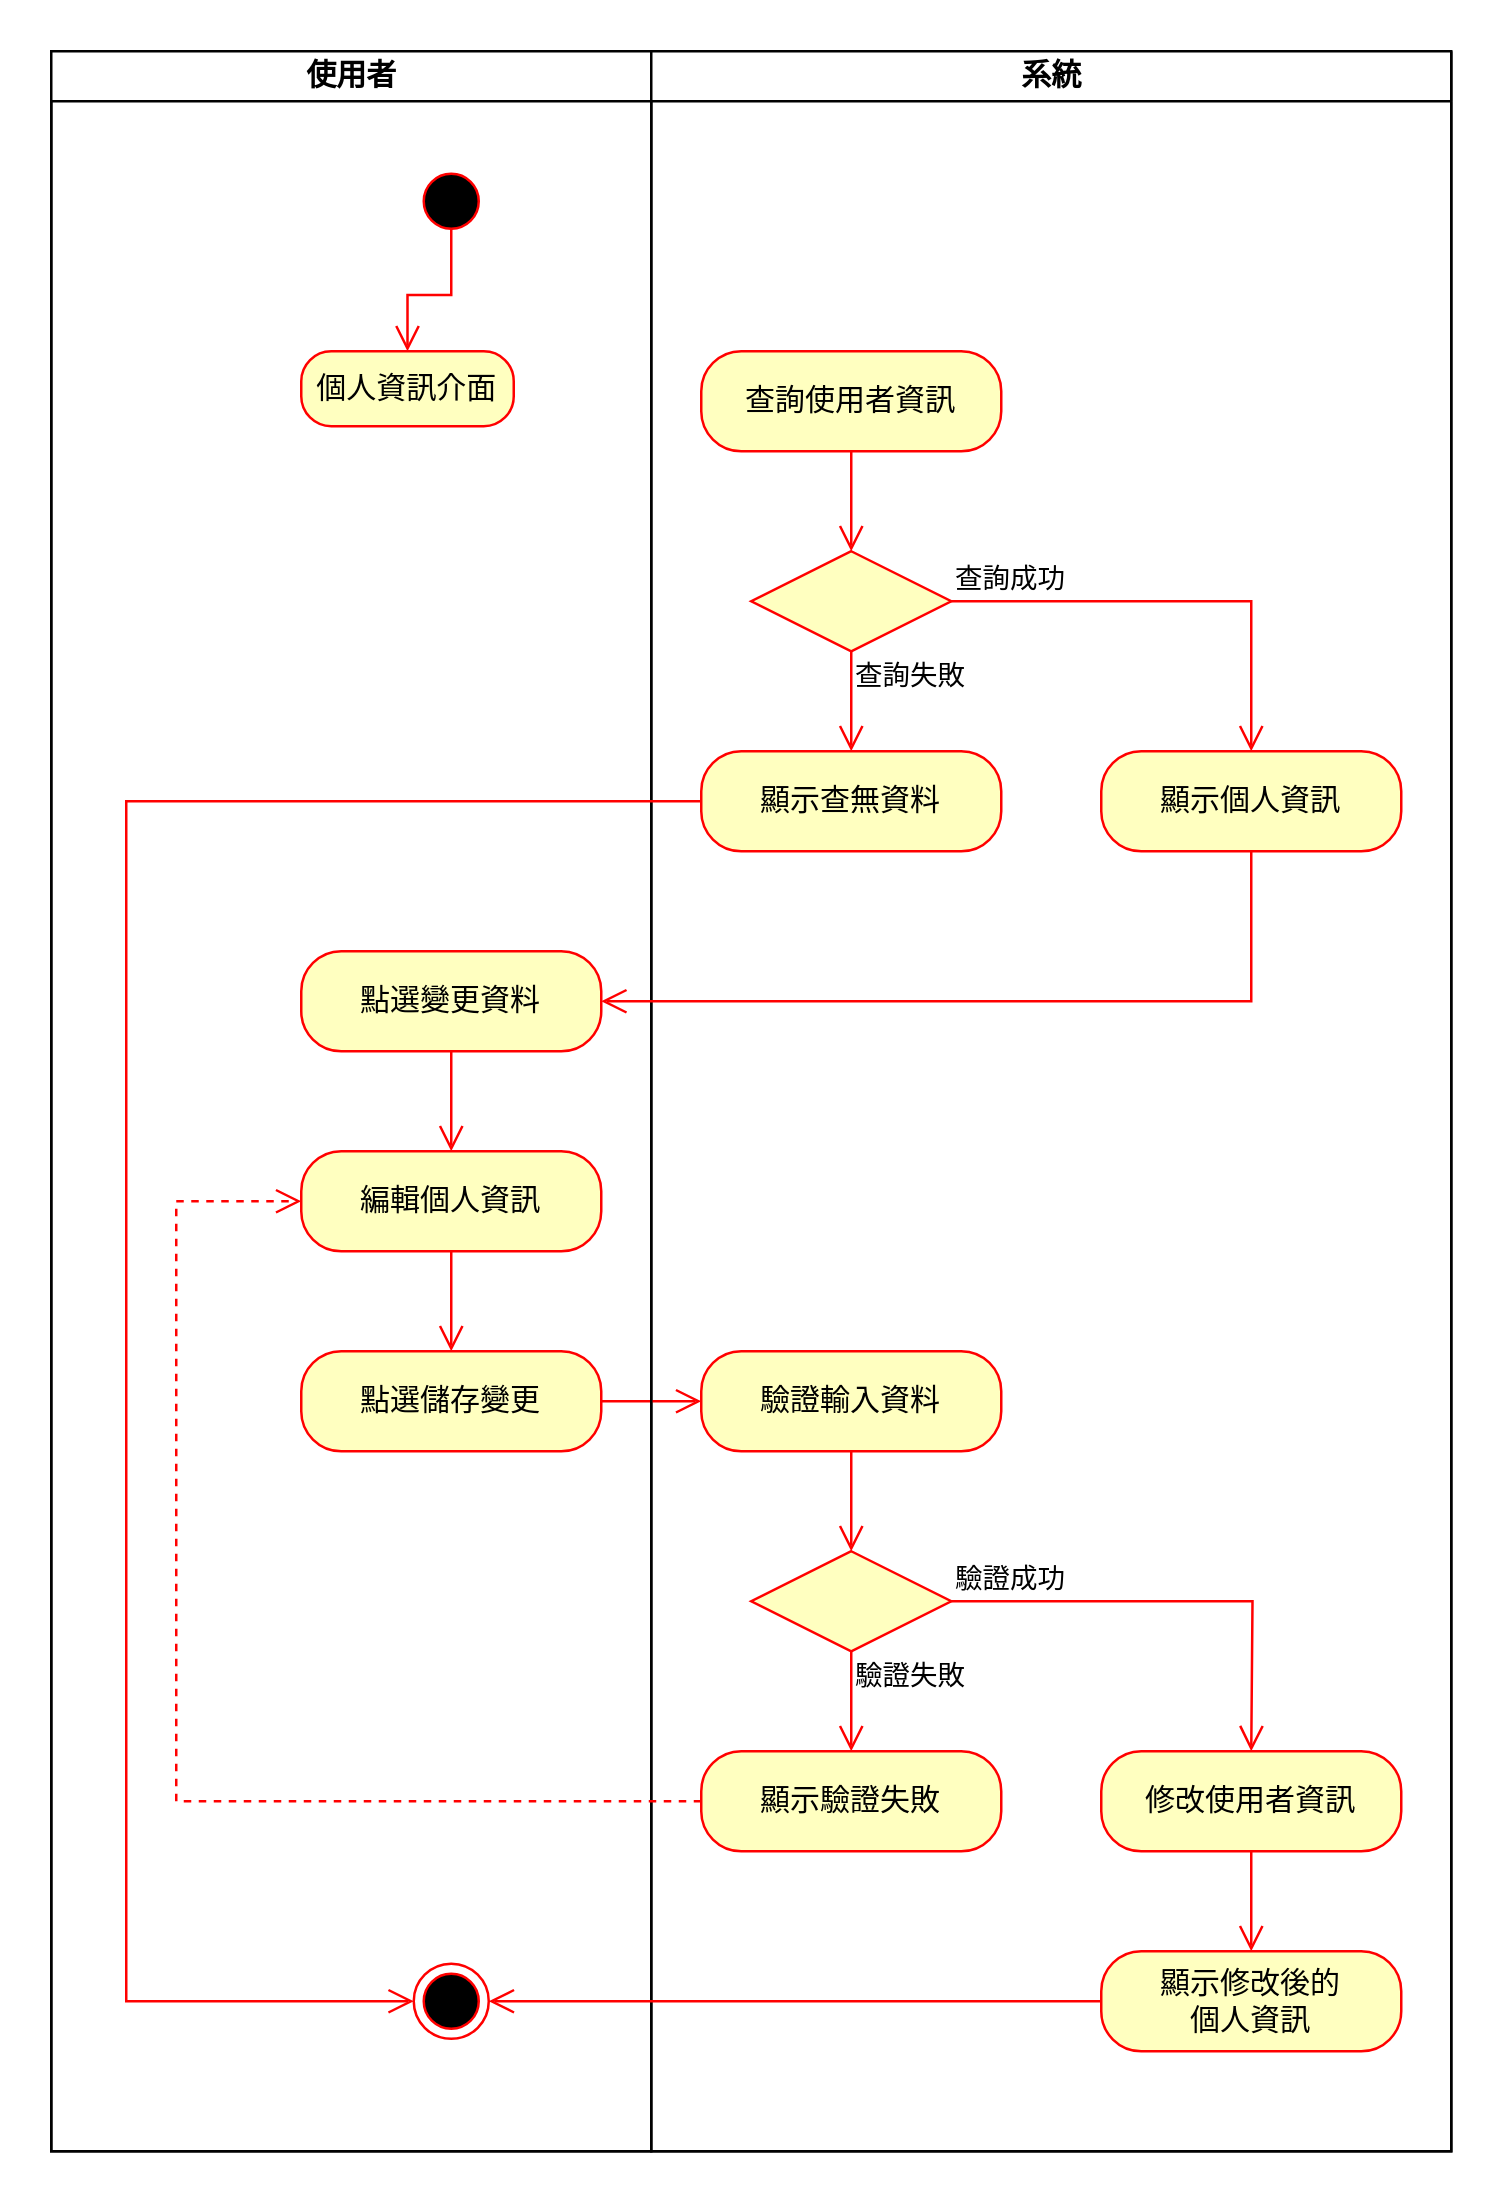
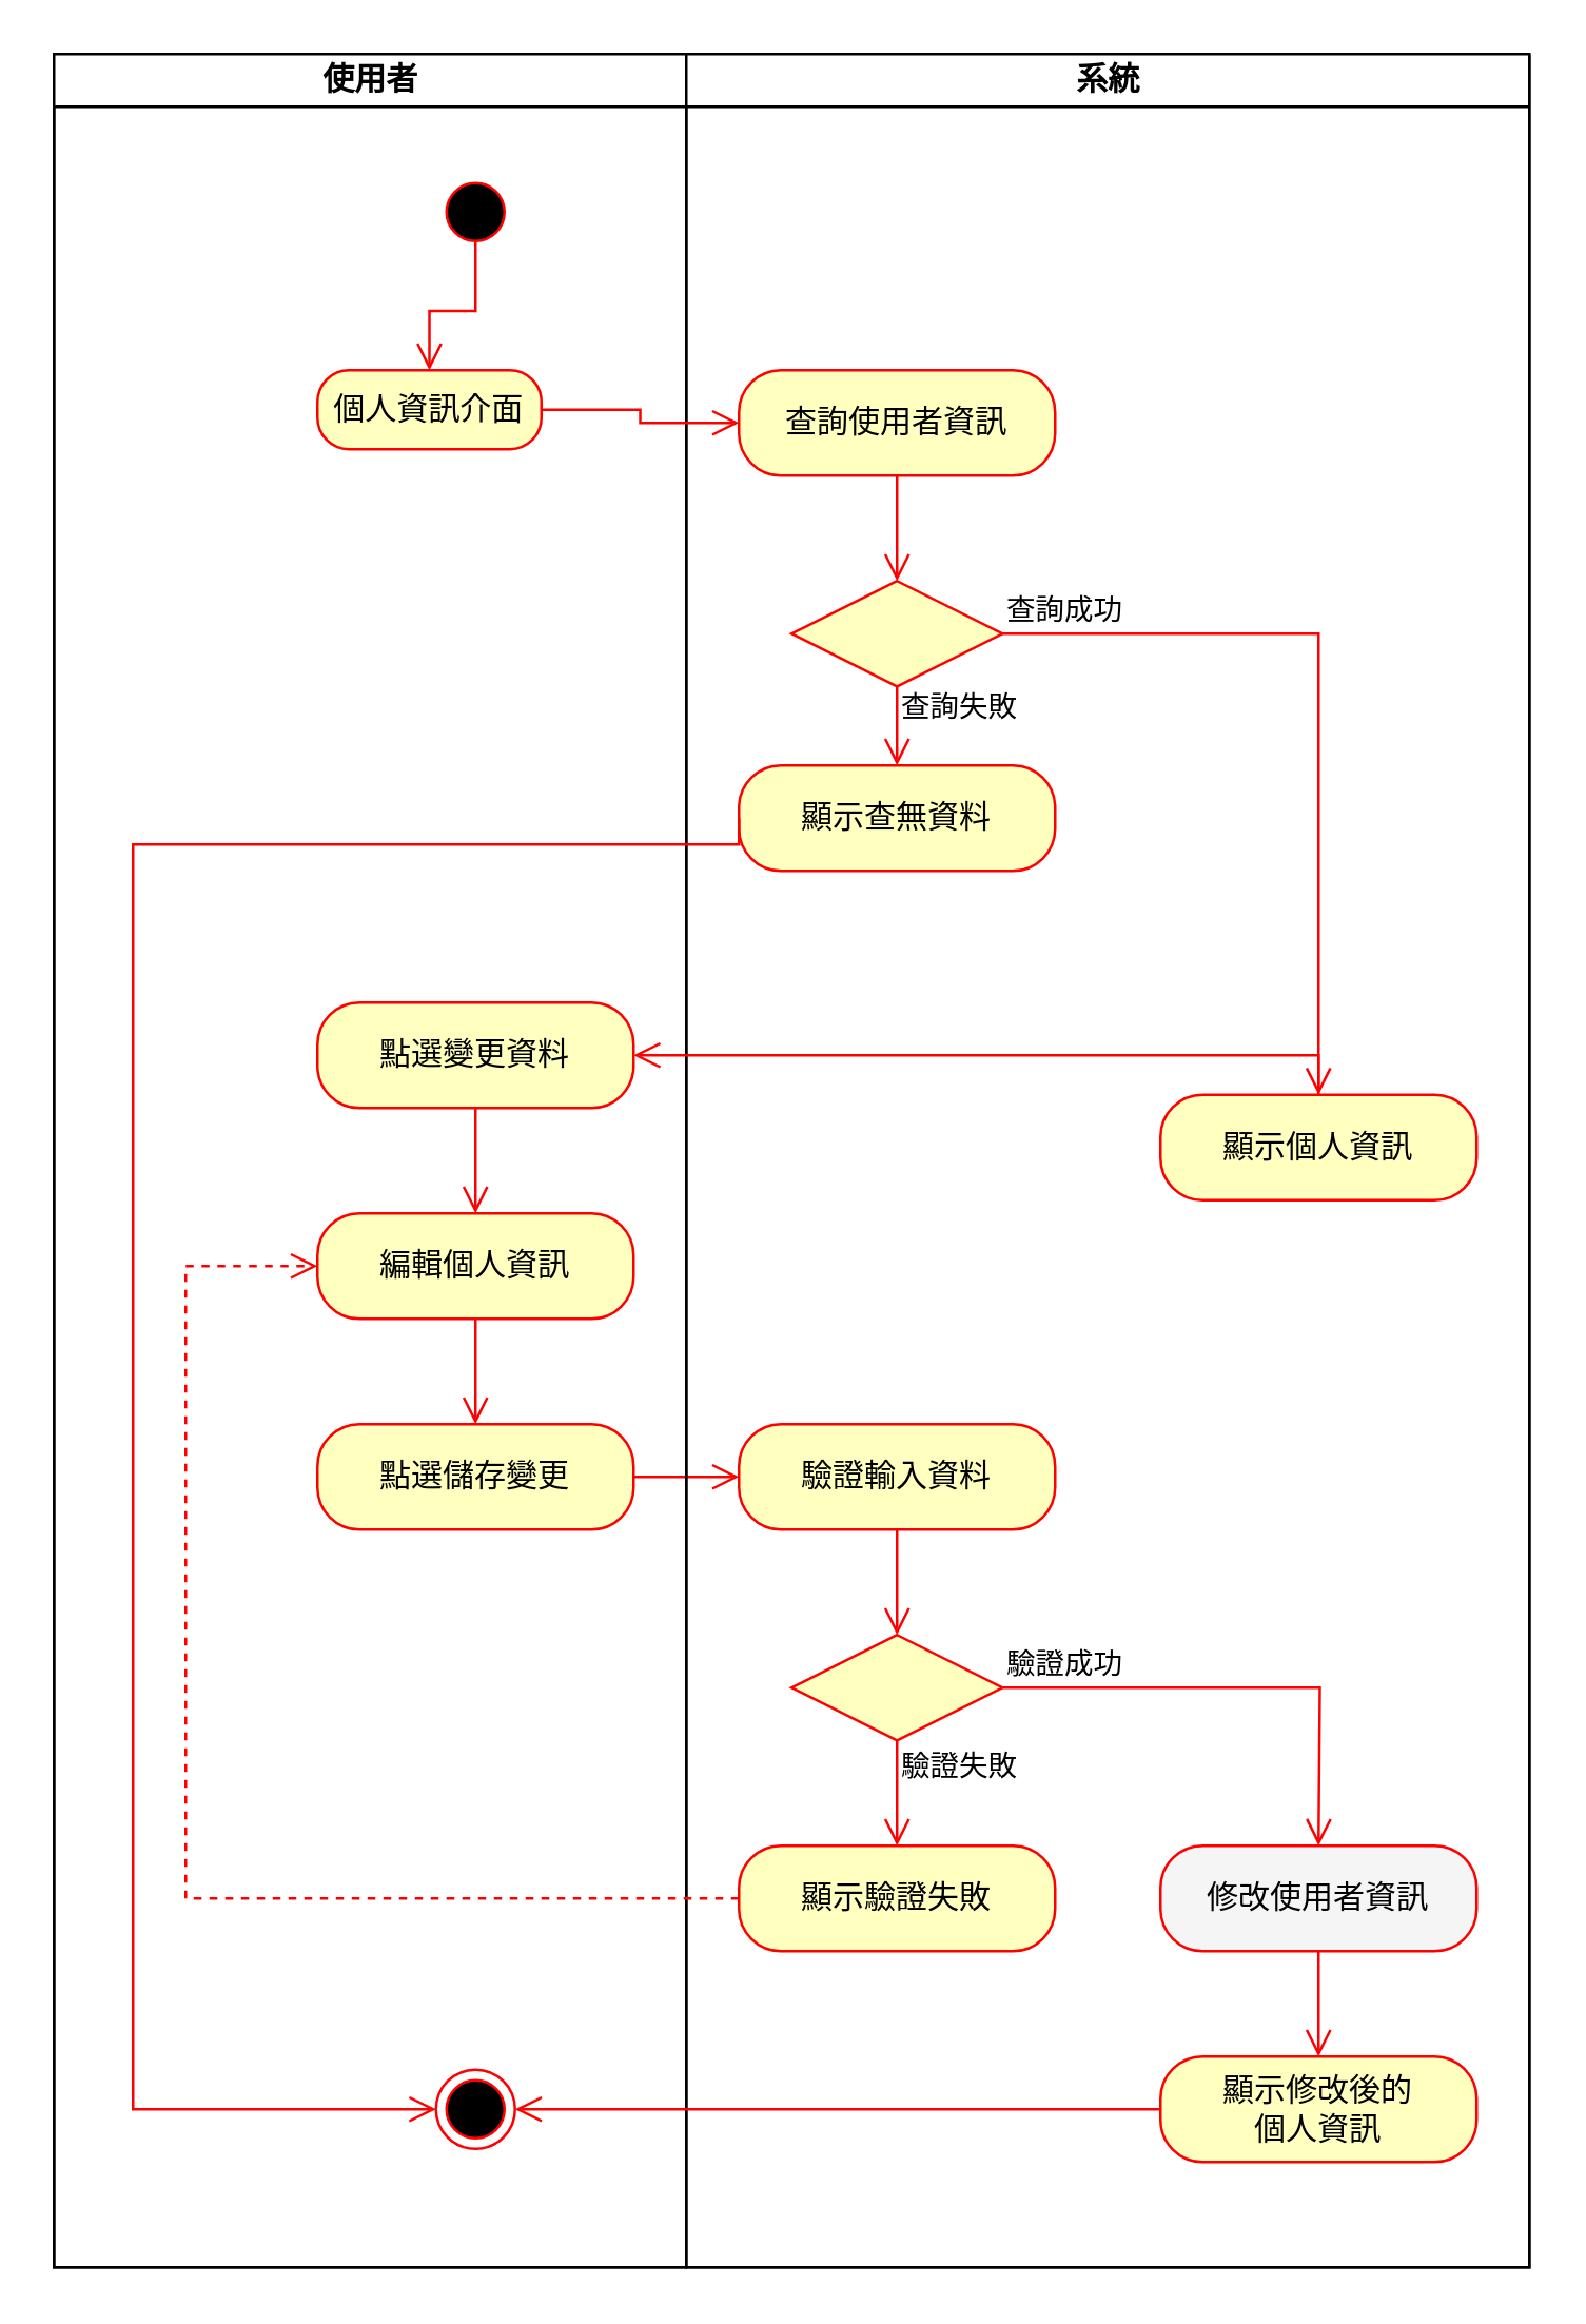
+ <mxCell id="32" value="" style="edgeStyle=orthogonalEdgeStyle;html=1;verticalAlign=bottom;endArrow=open;endSize=8;strokeColor=#ff0000;rounded=0;exitX=1;exitY=0.5;exitDx=0;exitDy=0;entryX=0;entryY=0.5;entryDx=0;entryDy=0;" parent="2" source="7" target="15" edge="1"><mxGeometry relative="1" as="geometry"><mxPoint x="160.0" y="200" as="targetPoint" /></mxGeometry></mxCell>
- <mxCell id="20" value="顯示查無資料" style="rounded=1;whiteSpace=wrap;html=1;arcSize=40;fontColor=#000000;fillColor=#ffffc0;strokeColor=#ff0000;" parent="14" vertex="1"><mxGeometry x="20.0" y="280" width="120" height="40" as="geometry" /></mxCell>
+ <mxCell id="20" value="顯示查無資料" style="rounded=1;whiteSpace=wrap;html=1;arcSize=40;fontColor=#000000;fillColor=#ffffc0;strokeColor=#ff0000;" parent="14" vertex="1"><mxGeometry x="20.0" y="270" width="120" height="40" as="geometry" /></mxCell>
- <mxCell id="21" value="顯示個人資訊" style="rounded=1;whiteSpace=wrap;html=1;arcSize=40;fontColor=#000000;fillColor=#ffffc0;strokeColor=#ff0000;" parent="14" vertex="1"><mxGeometry x="180.0" y="280" width="120" height="40" as="geometry" /></mxCell>
+ <mxCell id="21" value="顯示個人資訊" style="rounded=1;whiteSpace=wrap;html=1;arcSize=40;fontColor=#000000;fillColor=#ffffc0;strokeColor=#ff0000;" parent="14" vertex="1"><mxGeometry x="180.0" y="395" width="120" height="40" as="geometry" /></mxCell>
- <mxCell id="28" value="修改使用者資訊" style="rounded=1;whiteSpace=wrap;html=1;arcSize=40;fontColor=#000000;fillColor=#ffffc0;strokeColor=#ff0000;" vertex="1" parent="14"><mxGeometry x="180.0" y="680" width="120" height="40" as="geometry" /></mxCell>
+ <mxCell id="28" value="修改使用者資訊" style="rounded=1;whiteSpace=wrap;html=1;arcSize=40;fontColor=#000000;fillColor=#f5f5f5;strokeColor=#ff0000;" vertex="1" parent="14"><mxGeometry x="180.0" y="680" width="120" height="40" as="geometry" /></mxCell>
